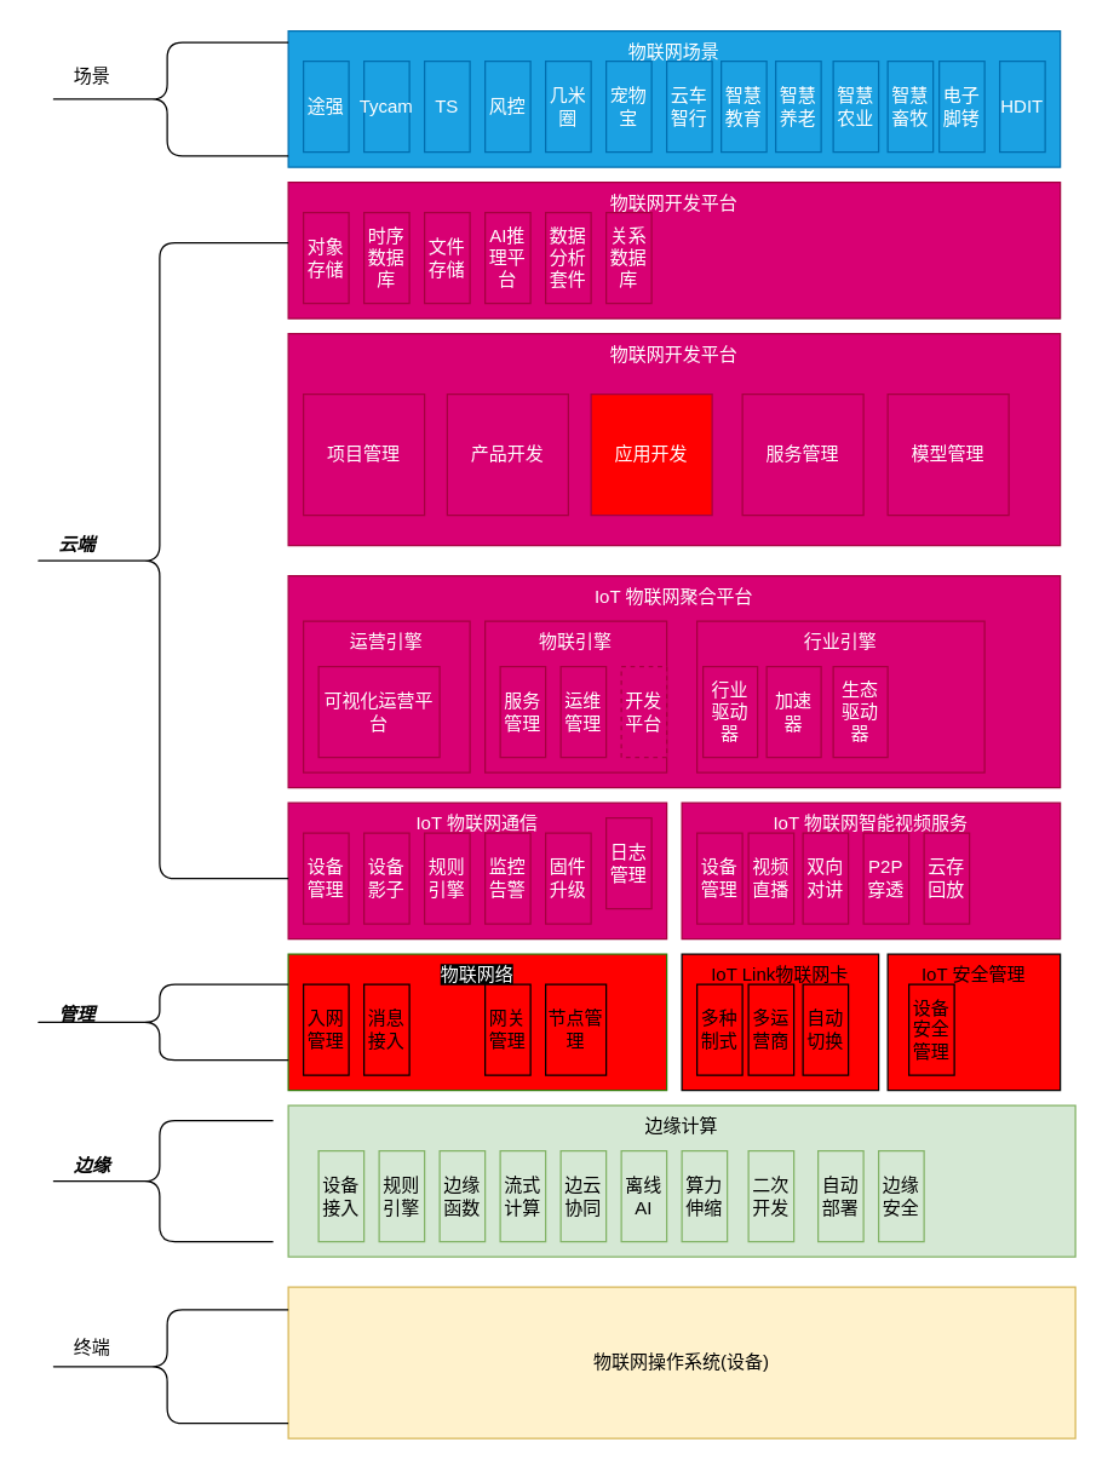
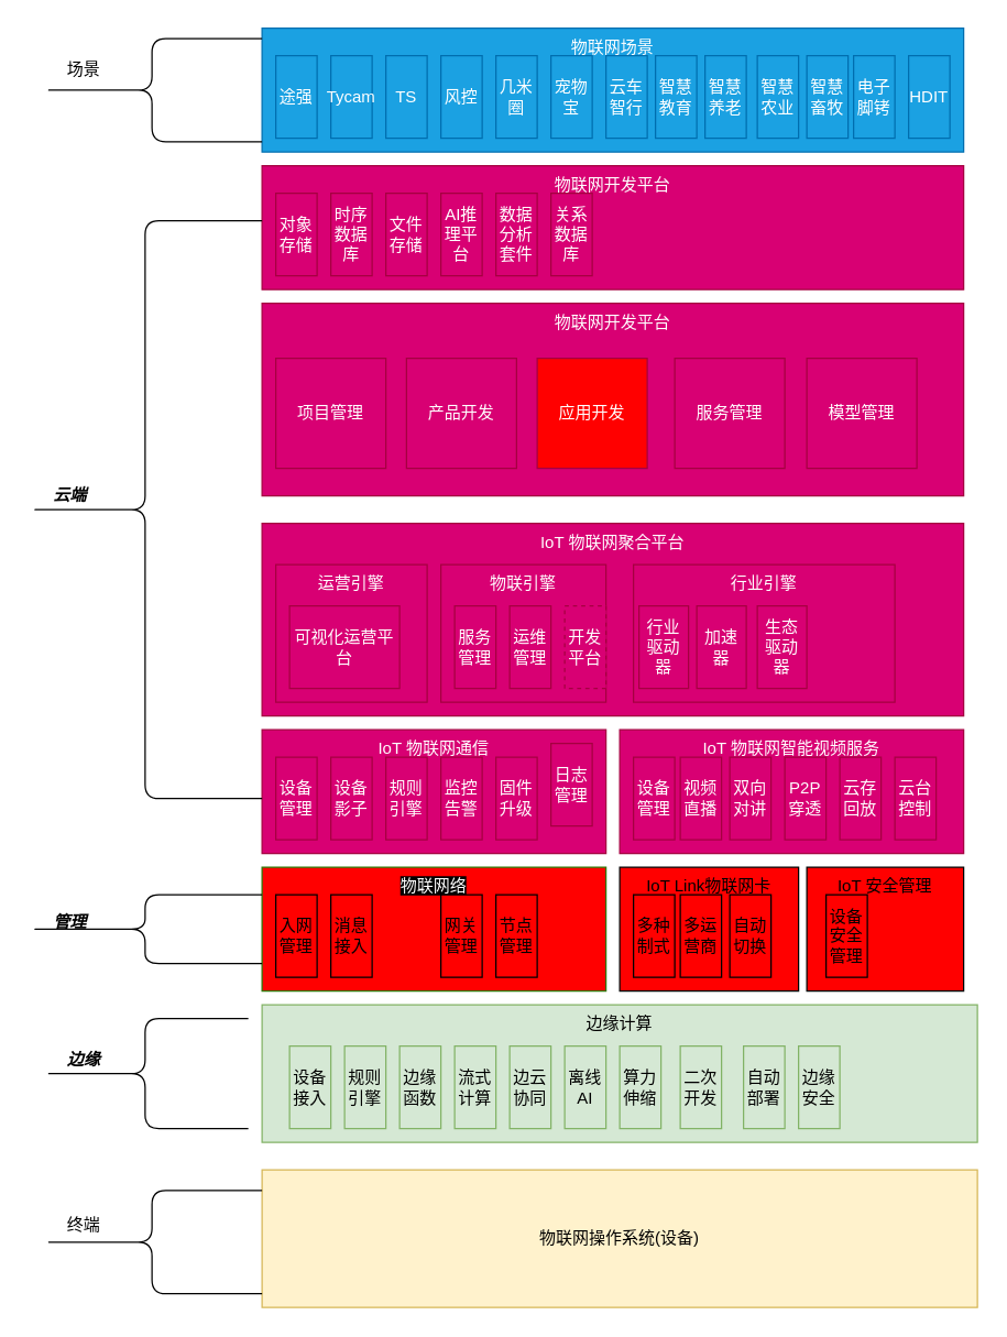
+ <mxCell id="35" value="云台控制" style="rounded=0;whiteSpace=wrap;html=1;fillColor=#d80073;strokeColor=#A50040;fontColor=#ffffff;" vertex="1" parent="1"><mxGeometry x="650" y="550" width="30" height="60" as="geometry" /></mxCell>
- <mxCell id="17" value="节点管理" style="rounded=0;whiteSpace=wrap;html=1;fillColor=#FF0000;" vertex="1" parent="1"><mxGeometry x="360" y="650" width="40" height="60" as="geometry" /></mxCell>
+ <mxCell id="17" value="节点管理" style="rounded=0;whiteSpace=wrap;html=1;fillColor=#FF0000;" vertex="1" parent="1"><mxGeometry x="360" y="650" width="30" height="60" as="geometry" /></mxCell>
